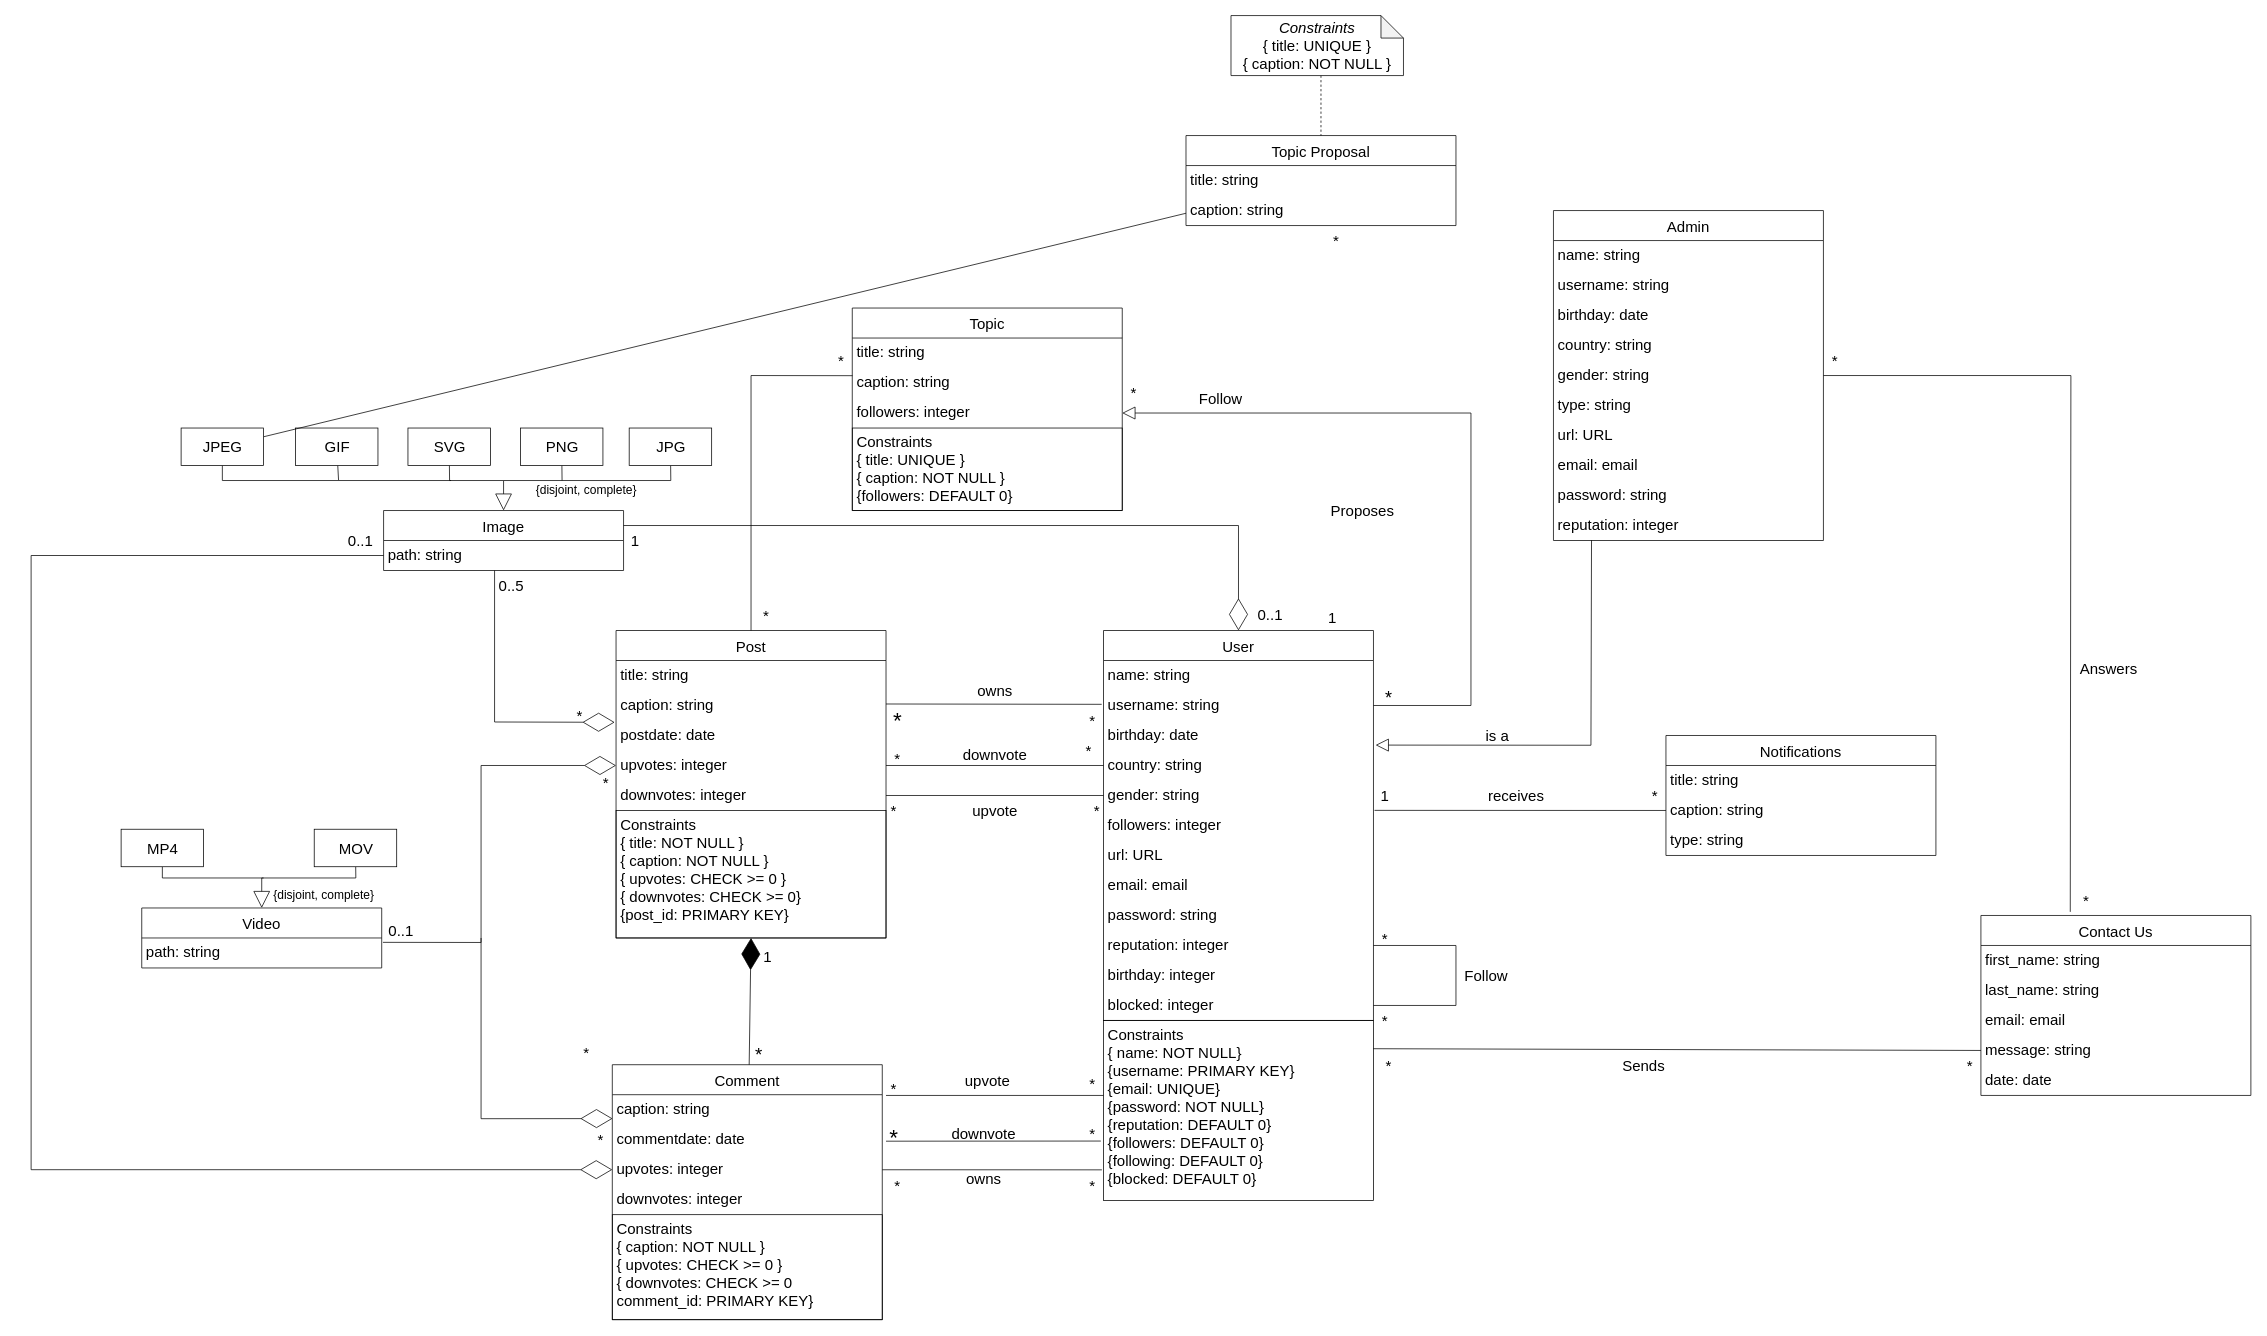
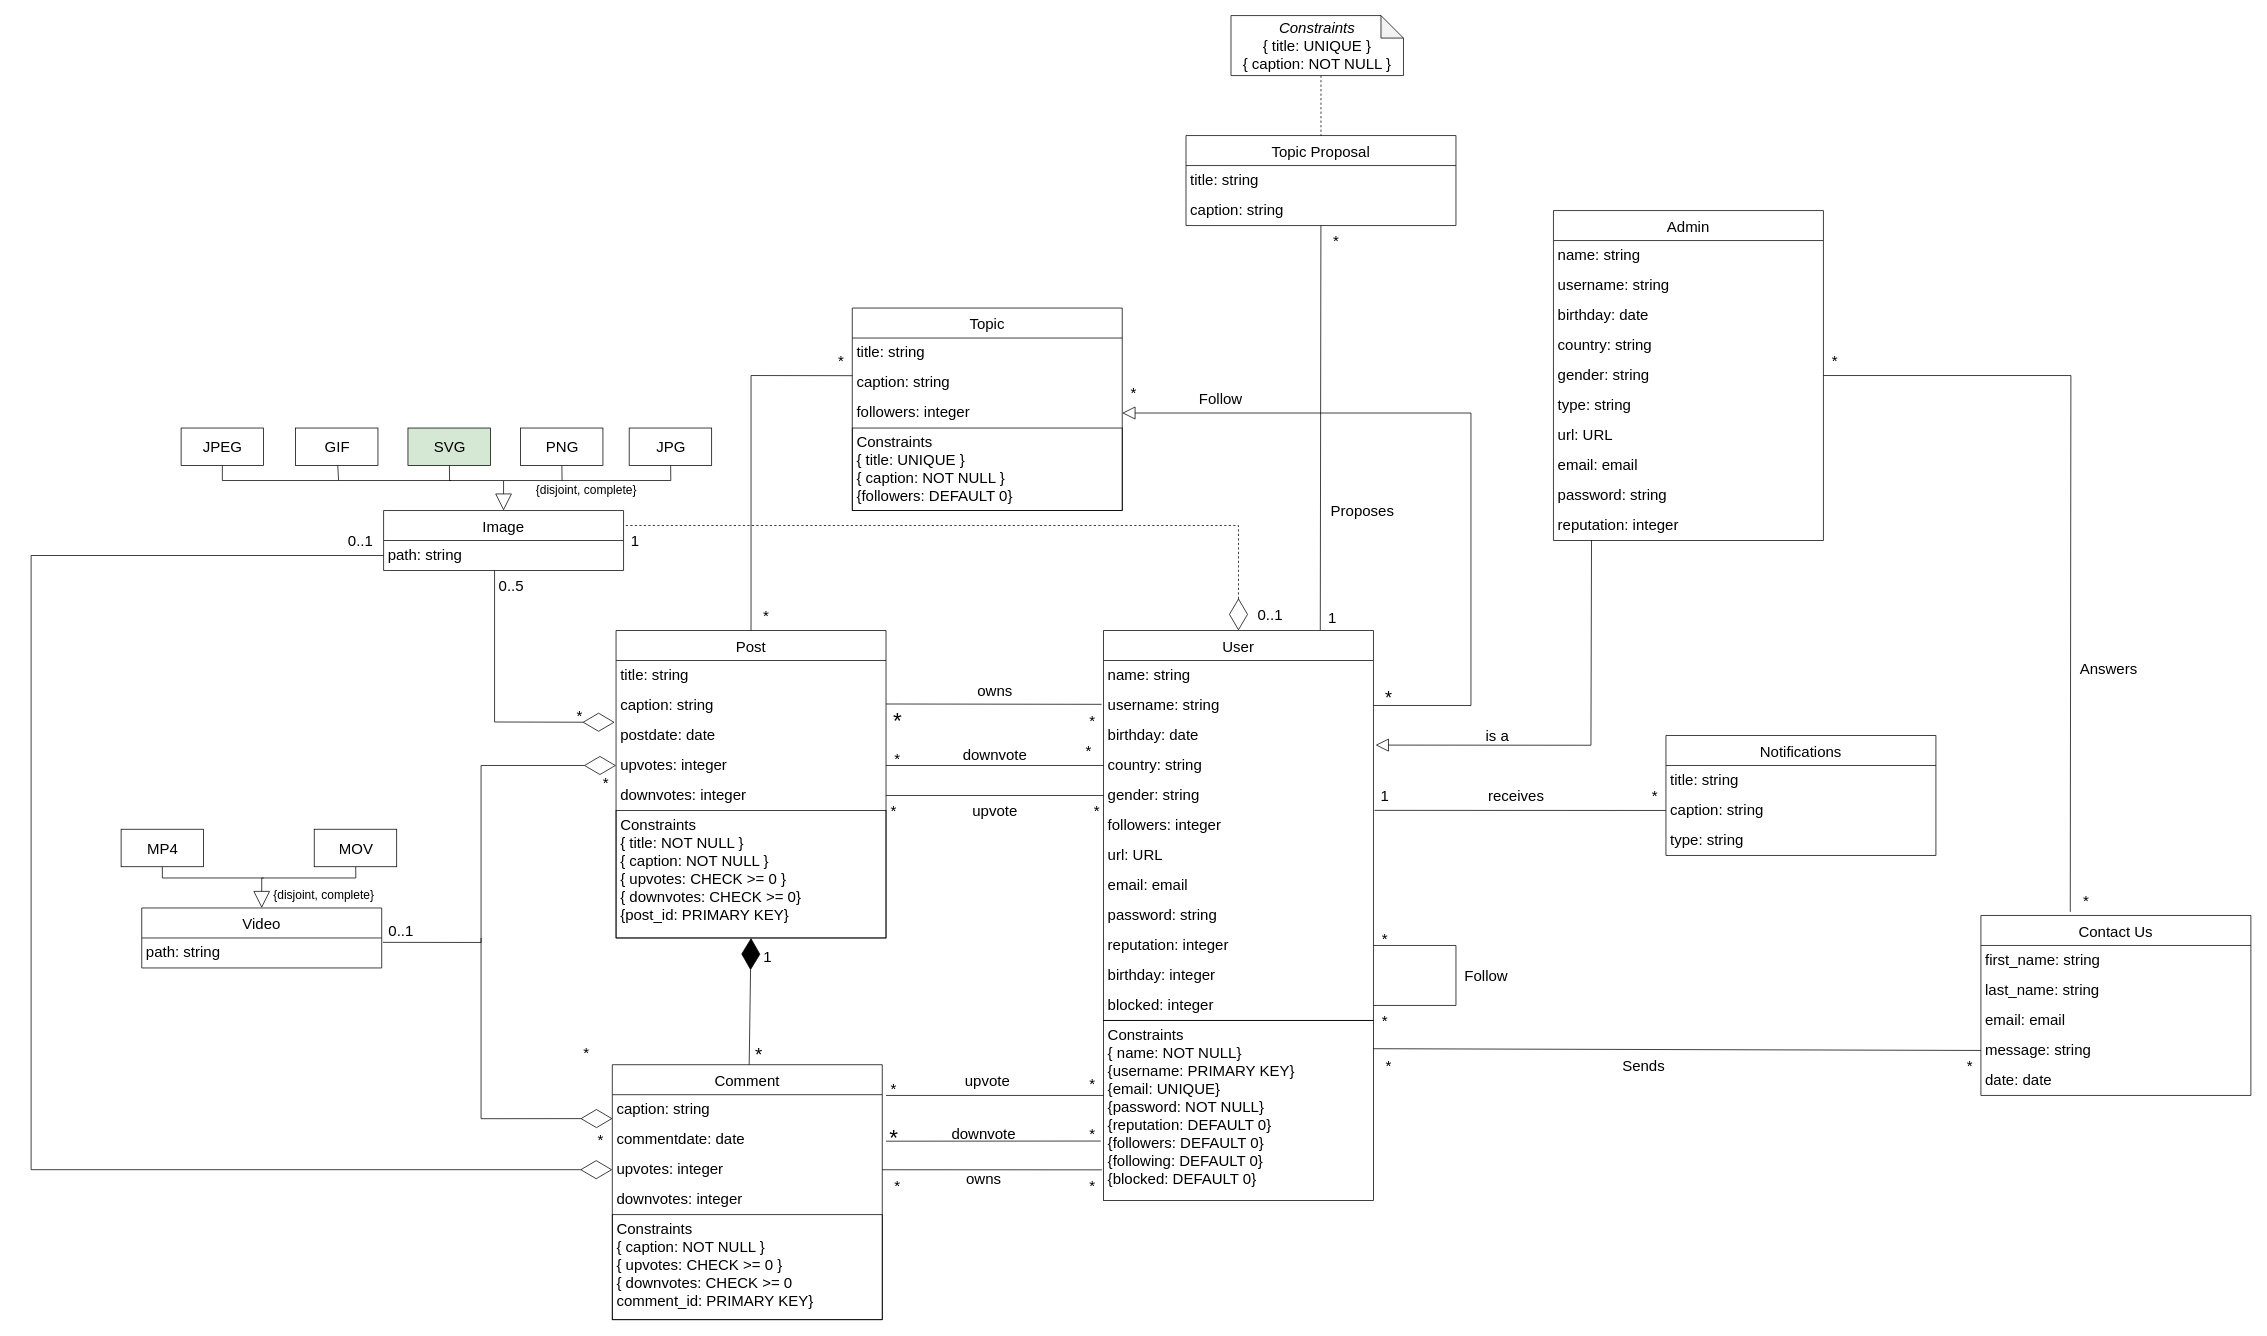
- <mxCell id="97" style="edgeStyle=none;rounded=0;html=1;fontSize=20;startArrow=none;startFill=0;endArrow=none;endFill=0;endSize=15;" parent="1" source="98" target="130" edge="1"><mxGeometry relative="1" as="geometry" /></mxCell>
+ <mxCell id="97" style="edgeStyle=none;rounded=0;html=1;entryX=0.803;entryY=-0.001;entryDx=0;entryDy=0;entryPerimeter=0;fontSize=20;startArrow=none;startFill=0;endArrow=none;endFill=0;endSize=15;" parent="1" source="98" target="4" edge="1"><mxGeometry relative="1" as="geometry" /></mxCell>
- <mxCell id="39" value="SVG" style="html=1;fontSize=20;" parent="1" vertex="1"><mxGeometry x="522.5" y="570" width="110" height="50" as="geometry" /></mxCell>
+ <mxCell id="39" value="SVG" style="html=1;fontSize=20;fillColor=#d5e8d4;" parent="1" vertex="1"><mxGeometry x="522.5" y="570" width="110" height="50" as="geometry" /></mxCell>
- <mxCell id="2" style="edgeStyle=none;rounded=0;html=1;entryX=1;entryY=0.25;entryDx=0;entryDy=0;strokeWidth=1;fontSize=20;startArrow=diamondThin;startFill=0;endArrow=none;endFill=0;startSize=40;endSize=6;exitX=0.5;exitY=0;exitDx=0;exitDy=0;" parent="1" source="4" target="30" edge="1"><mxGeometry relative="1" as="geometry"><Array as="points"><mxPoint x="1630" y="700" /></Array></mxGeometry></mxCell>
+ <mxCell id="2" style="edgeStyle=none;rounded=0;html=1;entryX=1;entryY=0.25;entryDx=0;entryDy=0;strokeWidth=1;fontSize=20;startArrow=diamondThin;startFill=0;endArrow=none;endFill=0;startSize=40;endSize=6;exitX=0.5;exitY=0;exitDx=0;exitDy=0;dashed=1;" parent="1" source="4" target="30" edge="1"><mxGeometry relative="1" as="geometry"><Array as="points"><mxPoint x="1630" y="700" /></Array></mxGeometry></mxCell>
